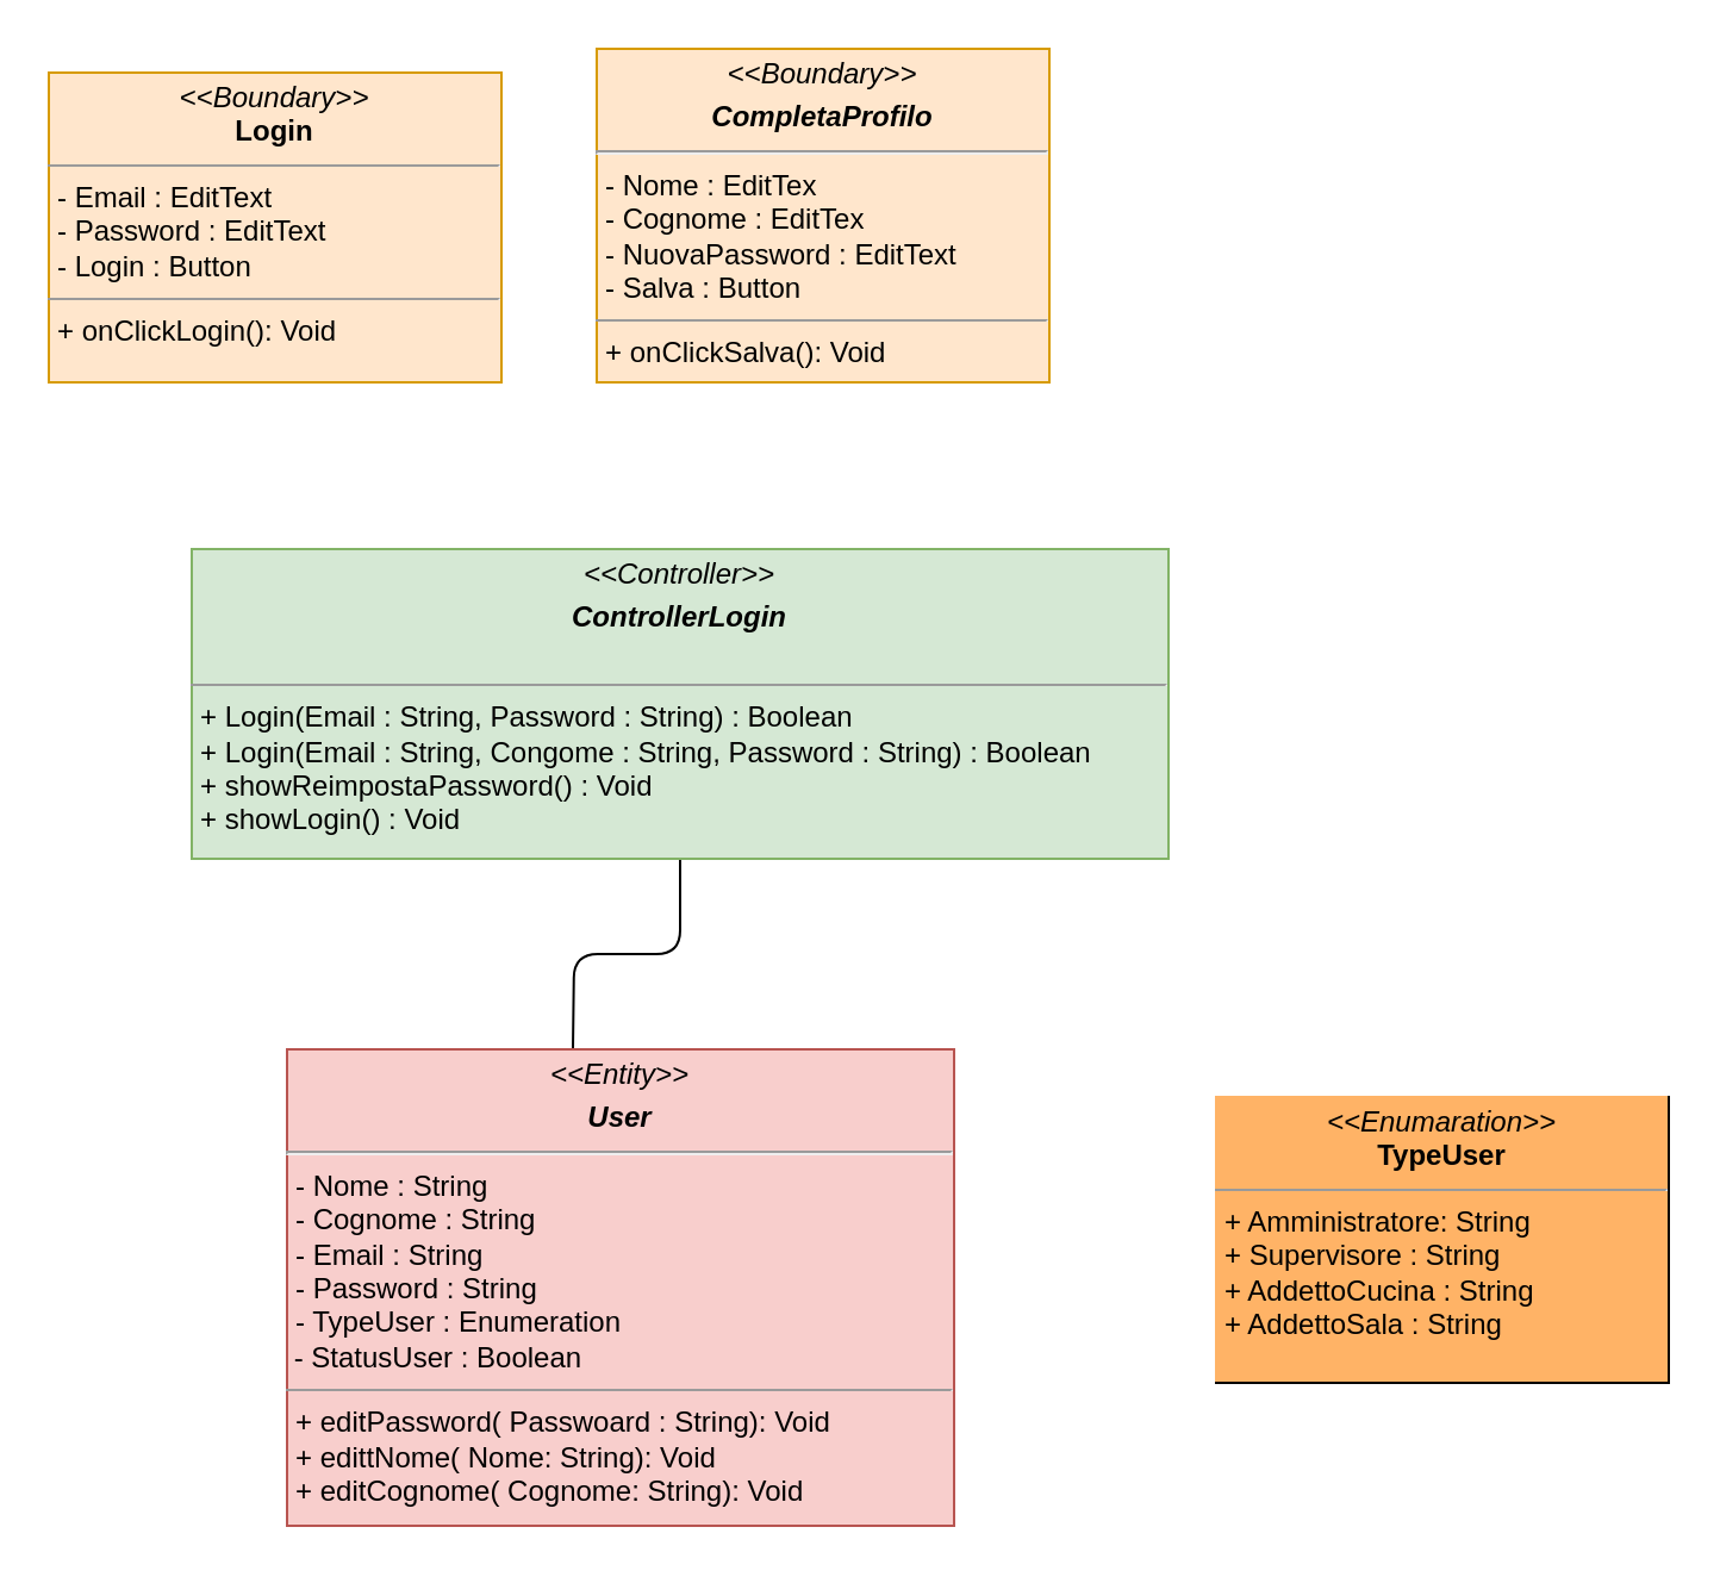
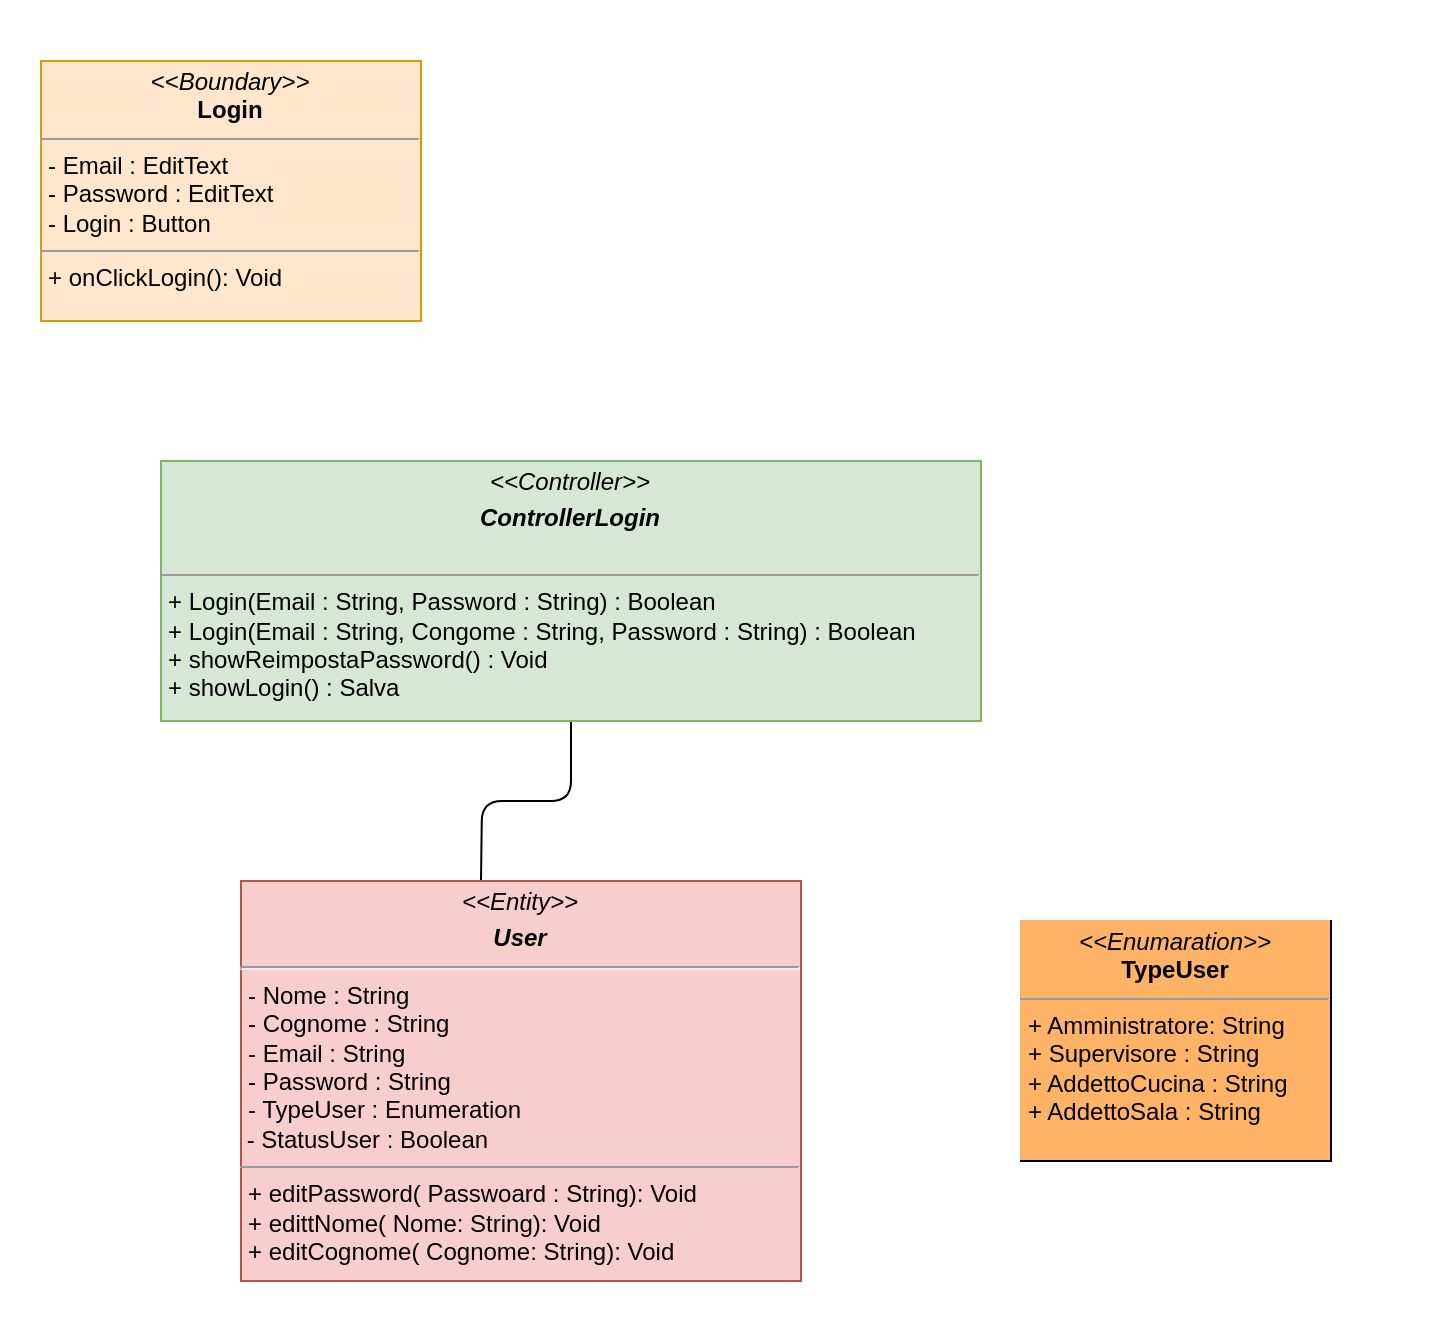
- <mxCell id="3" value="&lt;p style=&quot;margin:0px;margin-top:4px;text-align:center;&quot;&gt;&lt;i&gt;&amp;lt;&amp;lt;Boundary&amp;gt;&amp;gt;&lt;/i&gt;&lt;br&gt;&lt;/p&gt;&lt;p style=&quot;margin:0px;margin-top:4px;text-align:center;&quot;&gt;&lt;i&gt;&lt;b&gt;CompletaProfilo&lt;/b&gt;&lt;/i&gt;&lt;/p&gt;&lt;hr&gt;&lt;p style=&quot;margin:0px;margin-left:4px;&quot;&gt;- Nome : EditTex&lt;br&gt;&lt;/p&gt;&lt;p style=&quot;margin:0px;margin-left:4px;&quot;&gt;- Cognome : EditTex&lt;br&gt;&lt;/p&gt;&lt;p style=&quot;margin:0px;margin-left:4px;&quot;&gt;- NuovaPassword : EditText&lt;/p&gt;&lt;p style=&quot;margin:0px;margin-left:4px;&quot;&gt;- Salva : Button&lt;/p&gt;&lt;hr size=&quot;1&quot;&gt;&lt;p style=&quot;margin:0px;margin-left:4px;&quot;&gt;+ onClickSalva(): Void&lt;br&gt;&lt;/p&gt;" style="verticalAlign=top;align=left;overflow=fill;fontSize=12;fontFamily=Helvetica;html=1;fillColor=#ffe6cc;strokeColor=#d79b00;" parent="1" vertex="1"><mxGeometry x="250" y="20" width="190" height="140" as="geometry" /></mxCell>
- <mxCell id="5" value="&lt;p style=&quot;margin:0px;margin-top:4px;text-align:center;&quot;&gt;&lt;i&gt;&amp;lt;&amp;lt;Controller&amp;gt;&amp;gt;&lt;/i&gt;&lt;br&gt;&lt;/p&gt;&lt;p style=&quot;margin:0px;margin-top:4px;text-align:center;&quot;&gt;&lt;i&gt;&lt;b&gt;ControllerLogin&lt;/b&gt;&lt;/i&gt;&lt;/p&gt;&lt;br&gt;&lt;hr size=&quot;1&quot;&gt;&lt;p style=&quot;margin:0px;margin-left:4px;&quot;&gt;+ Login(Email : String, Password : String) : Boolean&lt;br&gt;&lt;/p&gt;&lt;p style=&quot;margin:0px;margin-left:4px;&quot;&gt;+ Login(Email : String, Congome : String, Password : String) : Boolean&lt;br&gt;&lt;/p&gt;&lt;p style=&quot;margin:0px;margin-left:4px;&quot;&gt;+ showReimpostaPassword() : Void&lt;/p&gt;&lt;p style=&quot;margin:0px;margin-left:4px;&quot;&gt;+ showLogin() : Void&lt;/p&gt;" style="verticalAlign=top;align=left;overflow=fill;fontSize=12;fontFamily=Helvetica;html=1;fillColor=#d5e8d4;strokeColor=#82b366;" parent="1" vertex="1"><mxGeometry x="80" y="230" width="410" height="130" as="geometry" /></mxCell>
+ <mxCell id="5" value="&lt;p style=&quot;margin:0px;margin-top:4px;text-align:center;&quot;&gt;&lt;i&gt;&amp;lt;&amp;lt;Controller&amp;gt;&amp;gt;&lt;/i&gt;&lt;br&gt;&lt;/p&gt;&lt;p style=&quot;margin:0px;margin-top:4px;text-align:center;&quot;&gt;&lt;i&gt;&lt;b&gt;ControllerLogin&lt;/b&gt;&lt;/i&gt;&lt;/p&gt;&lt;br&gt;&lt;hr size=&quot;1&quot;&gt;&lt;p style=&quot;margin:0px;margin-left:4px;&quot;&gt;+ Login(Email : String, Password : String) : Boolean&lt;br&gt;&lt;/p&gt;&lt;p style=&quot;margin:0px;margin-left:4px;&quot;&gt;+ Login(Email : String, Congome : String, Password : String) : Boolean&lt;br&gt;&lt;/p&gt;&lt;p style=&quot;margin:0px;margin-left:4px;&quot;&gt;+ showReimpostaPassword() : Void&lt;/p&gt;&lt;p style=&quot;margin:0px;margin-left:4px;&quot;&gt;+ showLogin() : Salva&lt;/p&gt;" style="verticalAlign=top;align=left;overflow=fill;fontSize=12;fontFamily=Helvetica;html=1;fillColor=#d5e8d4;strokeColor=#82b366;" parent="1" vertex="1"><mxGeometry x="80" y="230" width="410" height="130" as="geometry" /></mxCell>
- <mxCell id="7" value="&lt;p style=&quot;margin:0px;margin-top:4px;text-align:center;&quot;&gt;&lt;i&gt;&amp;lt;&amp;lt;Enumaration&amp;gt;&amp;gt;&lt;/i&gt;&lt;br&gt;&lt;b&gt;TypeUser&lt;/b&gt;&lt;/p&gt;&lt;hr size=&quot;1&quot;&gt;&lt;p style=&quot;margin:0px;margin-left:4px;&quot;&gt;+ Amministratore: String&lt;br&gt;+ Supervisore : String&lt;/p&gt;&lt;p style=&quot;margin:0px;margin-left:4px;&quot;&gt;+ AddettoCucina : String&lt;/p&gt;&lt;p style=&quot;margin:0px;margin-left:4px;&quot;&gt;+ AddettoSala : String&lt;br&gt;&lt;/p&gt;" style="verticalAlign=top;align=left;overflow=fill;fontSize=12;fontFamily=Helvetica;html=1;labelBackgroundColor=#FFB366;" vertex="1" parent="1"><mxGeometry x="510" y="460" width="190" height="120" as="geometry" /></mxCell>
+ <mxCell id="7" value="&lt;p style=&quot;margin:0px;margin-top:4px;text-align:center;&quot;&gt;&lt;i&gt;&amp;lt;&amp;lt;Enumaration&amp;gt;&amp;gt;&lt;/i&gt;&lt;br&gt;&lt;b&gt;TypeUser&lt;/b&gt;&lt;/p&gt;&lt;hr size=&quot;1&quot;&gt;&lt;p style=&quot;margin:0px;margin-left:4px;&quot;&gt;+ Amministratore: String&lt;br&gt;+ Supervisore : String&lt;/p&gt;&lt;p style=&quot;margin:0px;margin-left:4px;&quot;&gt;+ AddettoCucina : String&lt;/p&gt;&lt;p style=&quot;margin:0px;margin-left:4px;&quot;&gt;+ AddettoSala : String&lt;br&gt;&lt;/p&gt;" style="verticalAlign=top;align=left;overflow=fill;fontSize=12;fontFamily=Helvetica;html=1;labelBackgroundColor=#FFB366;" vertex="1" parent="1"><mxGeometry x="510" y="460" width="155" height="120" as="geometry" /></mxCell>
